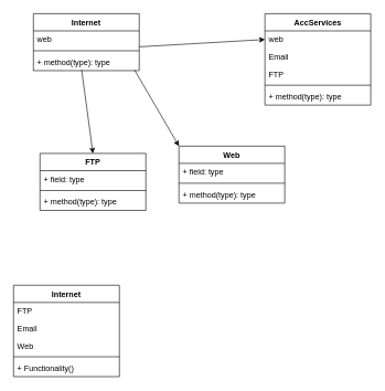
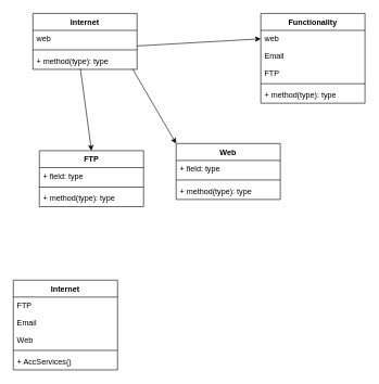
- <mxCell id="10" value="AccServices" style="swimlane;fontStyle=1;align=center;verticalAlign=top;childLayout=stackLayout;horizontal=1;startSize=26;horizontalStack=0;resizeParent=1;resizeParentMax=0;resizeLast=0;collapsible=1;marginBottom=0;" vertex="1" parent="1"><mxGeometry x="400" y="20" width="160" height="138" as="geometry" /></mxCell>
+ <mxCell id="10" value="Functionality" style="swimlane;fontStyle=1;align=center;verticalAlign=top;childLayout=stackLayout;horizontal=1;startSize=26;horizontalStack=0;resizeParent=1;resizeParentMax=0;resizeLast=0;collapsible=1;marginBottom=0;" vertex="1" parent="1"><mxGeometry x="400" y="20" width="160" height="138" as="geometry" /></mxCell>
- <mxCell id="28" value="+ Functionality()" style="text;strokeColor=none;fillColor=none;align=left;verticalAlign=top;spacingLeft=4;spacingRight=4;overflow=hidden;rotatable=0;points=[[0,0.5],[1,0.5]];portConstraint=eastwest;" vertex="1" parent="23"><mxGeometry y="112" width="160" height="26" as="geometry" /></mxCell>
+ <mxCell id="28" value="+ AccServices()" style="text;strokeColor=none;fillColor=none;align=left;verticalAlign=top;spacingLeft=4;spacingRight=4;overflow=hidden;rotatable=0;points=[[0,0.5],[1,0.5]];portConstraint=eastwest;" vertex="1" parent="23"><mxGeometry y="112" width="160" height="26" as="geometry" /></mxCell>
